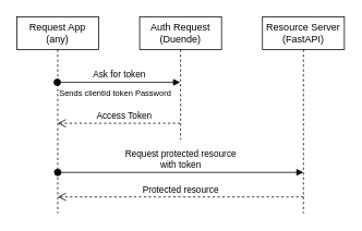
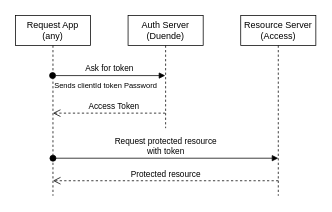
- <mxCell id="3" value="Auth Request&lt;br&gt;(Duende)" style="shape=umlLifeline;perimeter=lifelinePerimeter;whiteSpace=wrap;html=1;container=1;dropTarget=0;collapsible=0;recursiveResize=0;outlineConnect=0;portConstraint=eastwest;newEdgeStyle={&quot;curved&quot;:0,&quot;rounded&quot;:0};" parent="1" vertex="1"><mxGeometry x="170" y="20" width="100" height="150" as="geometry" /></mxCell>
+ <mxCell id="3" value="Auth Server&lt;br&gt;(Duende)" style="shape=umlLifeline;perimeter=lifelinePerimeter;whiteSpace=wrap;html=1;container=1;dropTarget=0;collapsible=0;recursiveResize=0;outlineConnect=0;portConstraint=eastwest;newEdgeStyle={&quot;curved&quot;:0,&quot;rounded&quot;:0};" parent="1" vertex="1"><mxGeometry x="170" y="20" width="100" height="150" as="geometry" /></mxCell>
- <mxCell id="4" value="Resource Server&lt;br&gt;(FastAPI)" style="shape=umlLifeline;perimeter=lifelinePerimeter;whiteSpace=wrap;html=1;container=1;dropTarget=0;collapsible=0;recursiveResize=0;outlineConnect=0;portConstraint=eastwest;newEdgeStyle={&quot;curved&quot;:0,&quot;rounded&quot;:0};" parent="1" vertex="1"><mxGeometry x="320" y="20" width="100" height="240" as="geometry" /></mxCell>
+ <mxCell id="4" value="Resource Server&lt;br&gt;(Access)" style="shape=umlLifeline;perimeter=lifelinePerimeter;whiteSpace=wrap;html=1;container=1;dropTarget=0;collapsible=0;recursiveResize=0;outlineConnect=0;portConstraint=eastwest;newEdgeStyle={&quot;curved&quot;:0,&quot;rounded&quot;:0};" parent="1" vertex="1"><mxGeometry x="320" y="20" width="100" height="240" as="geometry" /></mxCell>
